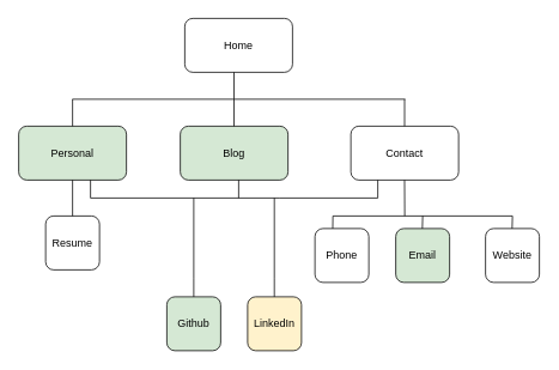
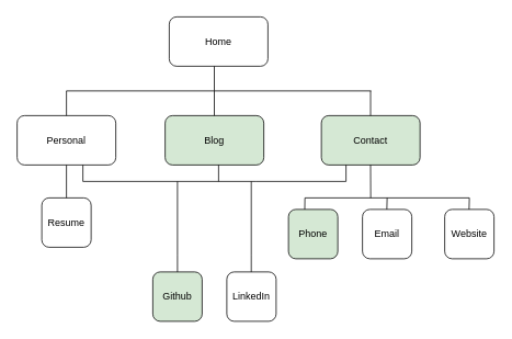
- <mxCell id="3" value="Personal" style="rounded=1;whiteSpace=wrap;html=1;fillColor=#d5e8d4;" parent="1" vertex="1"><mxGeometry x="20" y="140" width="120" height="60" as="geometry" /></mxCell>
+ <mxCell id="3" value="Personal" style="rounded=1;whiteSpace=wrap;html=1;" parent="1" vertex="1"><mxGeometry x="20" y="140" width="120" height="60" as="geometry" /></mxCell>
- <mxCell id="5" value="Contact" style="rounded=1;whiteSpace=wrap;html=1;" parent="1" vertex="1"><mxGeometry x="390" y="140" width="120" height="60" as="geometry" /></mxCell>
+ <mxCell id="5" value="Contact" style="rounded=1;whiteSpace=wrap;html=1;fillColor=#d5e8d4;" parent="1" vertex="1"><mxGeometry x="390" y="140" width="120" height="60" as="geometry" /></mxCell>
- <mxCell id="6" value="Phone" style="rounded=1;whiteSpace=wrap;html=1;" parent="1" vertex="1"><mxGeometry x="350" y="254" width="60" height="60" as="geometry" /></mxCell>
+ <mxCell id="6" value="Phone" style="rounded=1;whiteSpace=wrap;html=1;fillColor=#d5e8d4;" parent="1" vertex="1"><mxGeometry x="350" y="254" width="60" height="60" as="geometry" /></mxCell>
- <mxCell id="7" value="Email" style="rounded=1;whiteSpace=wrap;html=1;fillColor=#d5e8d4;" parent="1" vertex="1"><mxGeometry x="440" y="254" width="60" height="60" as="geometry" /></mxCell>
+ <mxCell id="7" value="Email" style="rounded=1;whiteSpace=wrap;html=1;" parent="1" vertex="1"><mxGeometry x="440" y="254" width="60" height="60" as="geometry" /></mxCell>
- <mxCell id="22" value="LinkedIn" style="rounded=1;whiteSpace=wrap;html=1;fillColor=#fff2cc;" vertex="1" parent="1"><mxGeometry x="275" y="330" width="60" height="60" as="geometry" /></mxCell>
+ <mxCell id="22" value="LinkedIn" style="rounded=1;whiteSpace=wrap;html=1;" vertex="1" parent="1"><mxGeometry x="275" y="330" width="60" height="60" as="geometry" /></mxCell>
